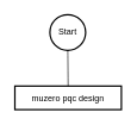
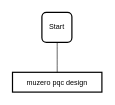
- <mxCell id="2" value="Start" style="ellipse;aspect=fixed;strokeWidth=2;whiteSpace=wrap;" vertex="1" parent="1"><mxGeometry x="69" width="50" height="50" as="geometry" y="20" /></mxCell>
+ <mxCell id="2" value="Start" style="aspect=fixed;strokeWidth=2;whiteSpace=wrap;rounded=1;" vertex="1" parent="1"><mxGeometry x="69" width="50" height="50" as="geometry" y="20" /></mxCell>
